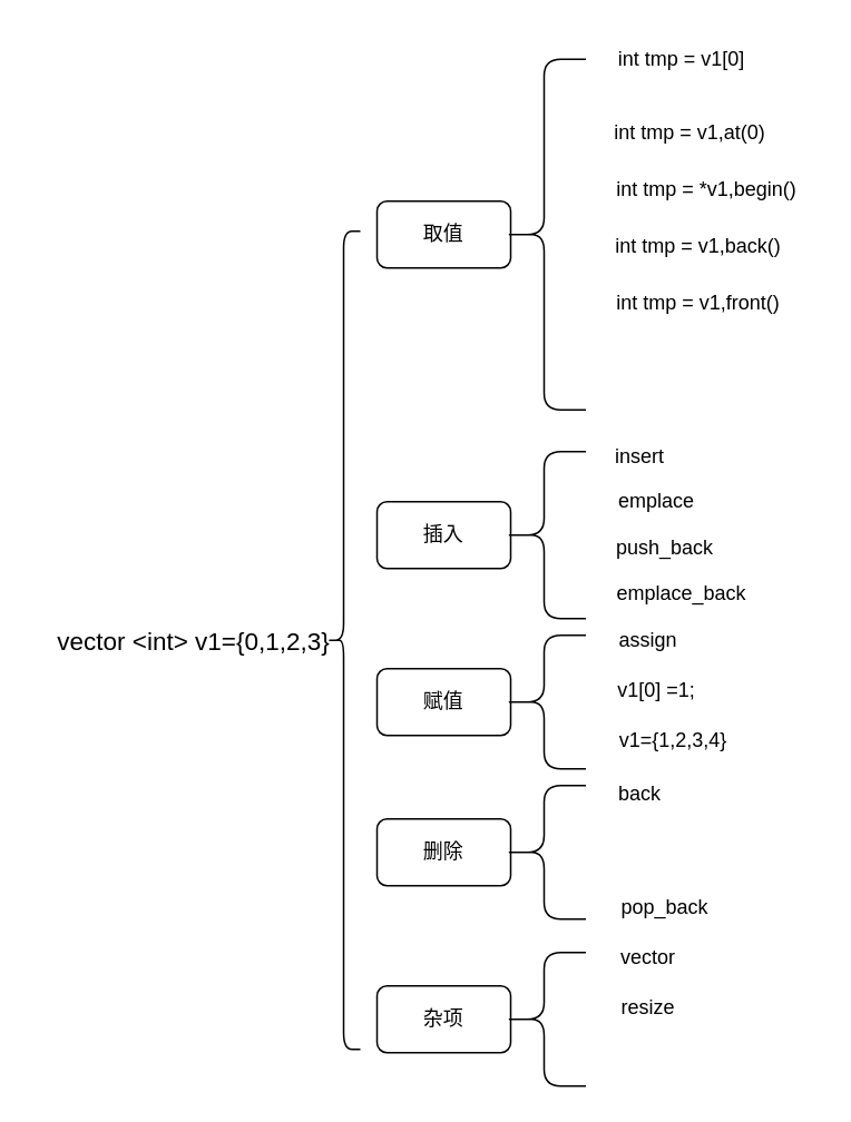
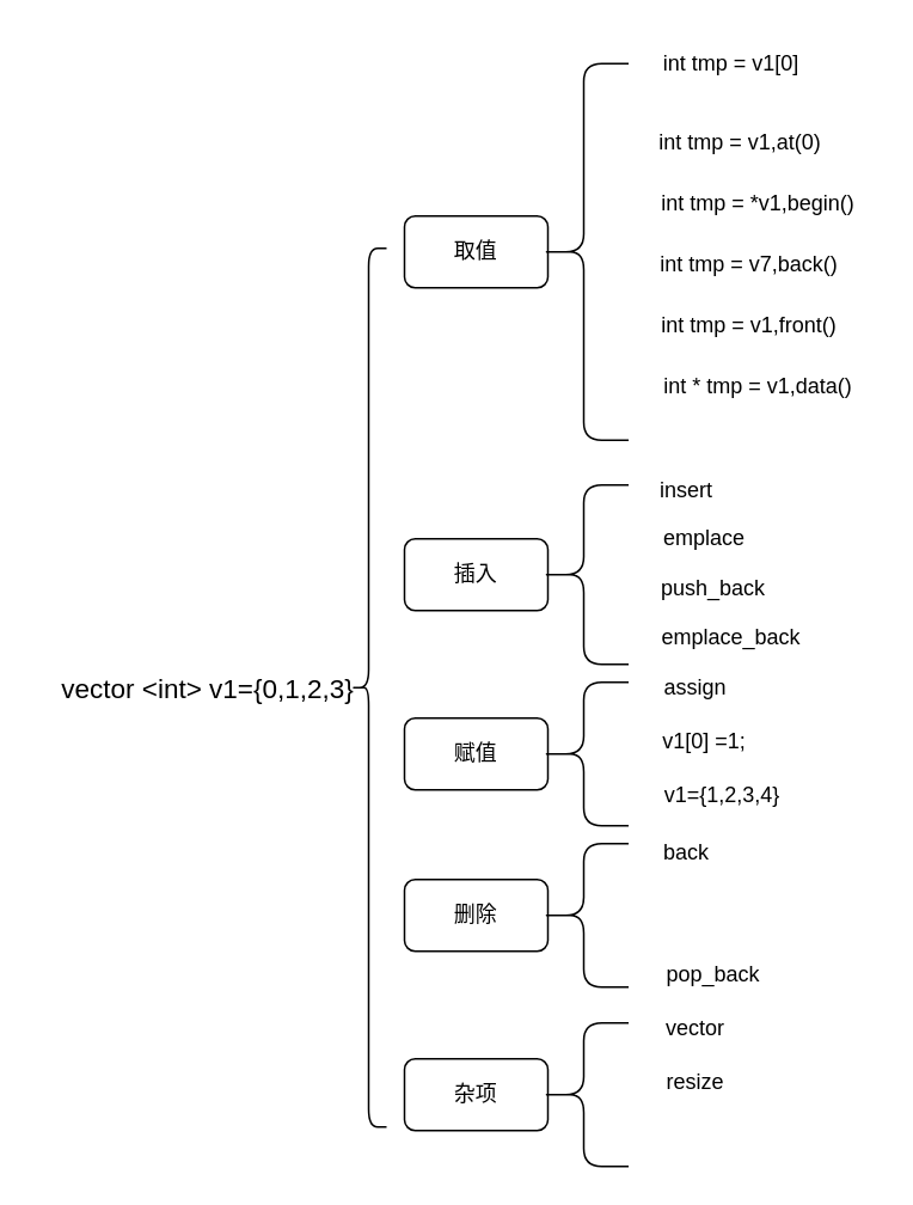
- <mxCell id="11" value="int tmp = v1,back()" style="text;html=1;align=center;verticalAlign=middle;resizable=0;points=[];autosize=1;strokeColor=none;fillColor=none;" vertex="1" parent="1"><mxGeometry x="357" y="132" width="120" height="30" as="geometry" /></mxCell>
+ <mxCell id="11" value="int tmp = v7,back()" style="text;html=1;align=center;verticalAlign=middle;resizable=0;points=[];autosize=1;strokeColor=none;fillColor=none;" vertex="1" parent="1"><mxGeometry x="357" y="132" width="120" height="30" as="geometry" /></mxCell>
+ <mxCell id="10" value="int * tmp = v1,data()" style="text;html=1;align=center;verticalAlign=middle;resizable=0;points=[];autosize=1;strokeColor=none;fillColor=none;" vertex="1" parent="1"><mxGeometry x="357" y="200" width="130" height="30" as="geometry" /></mxCell>
